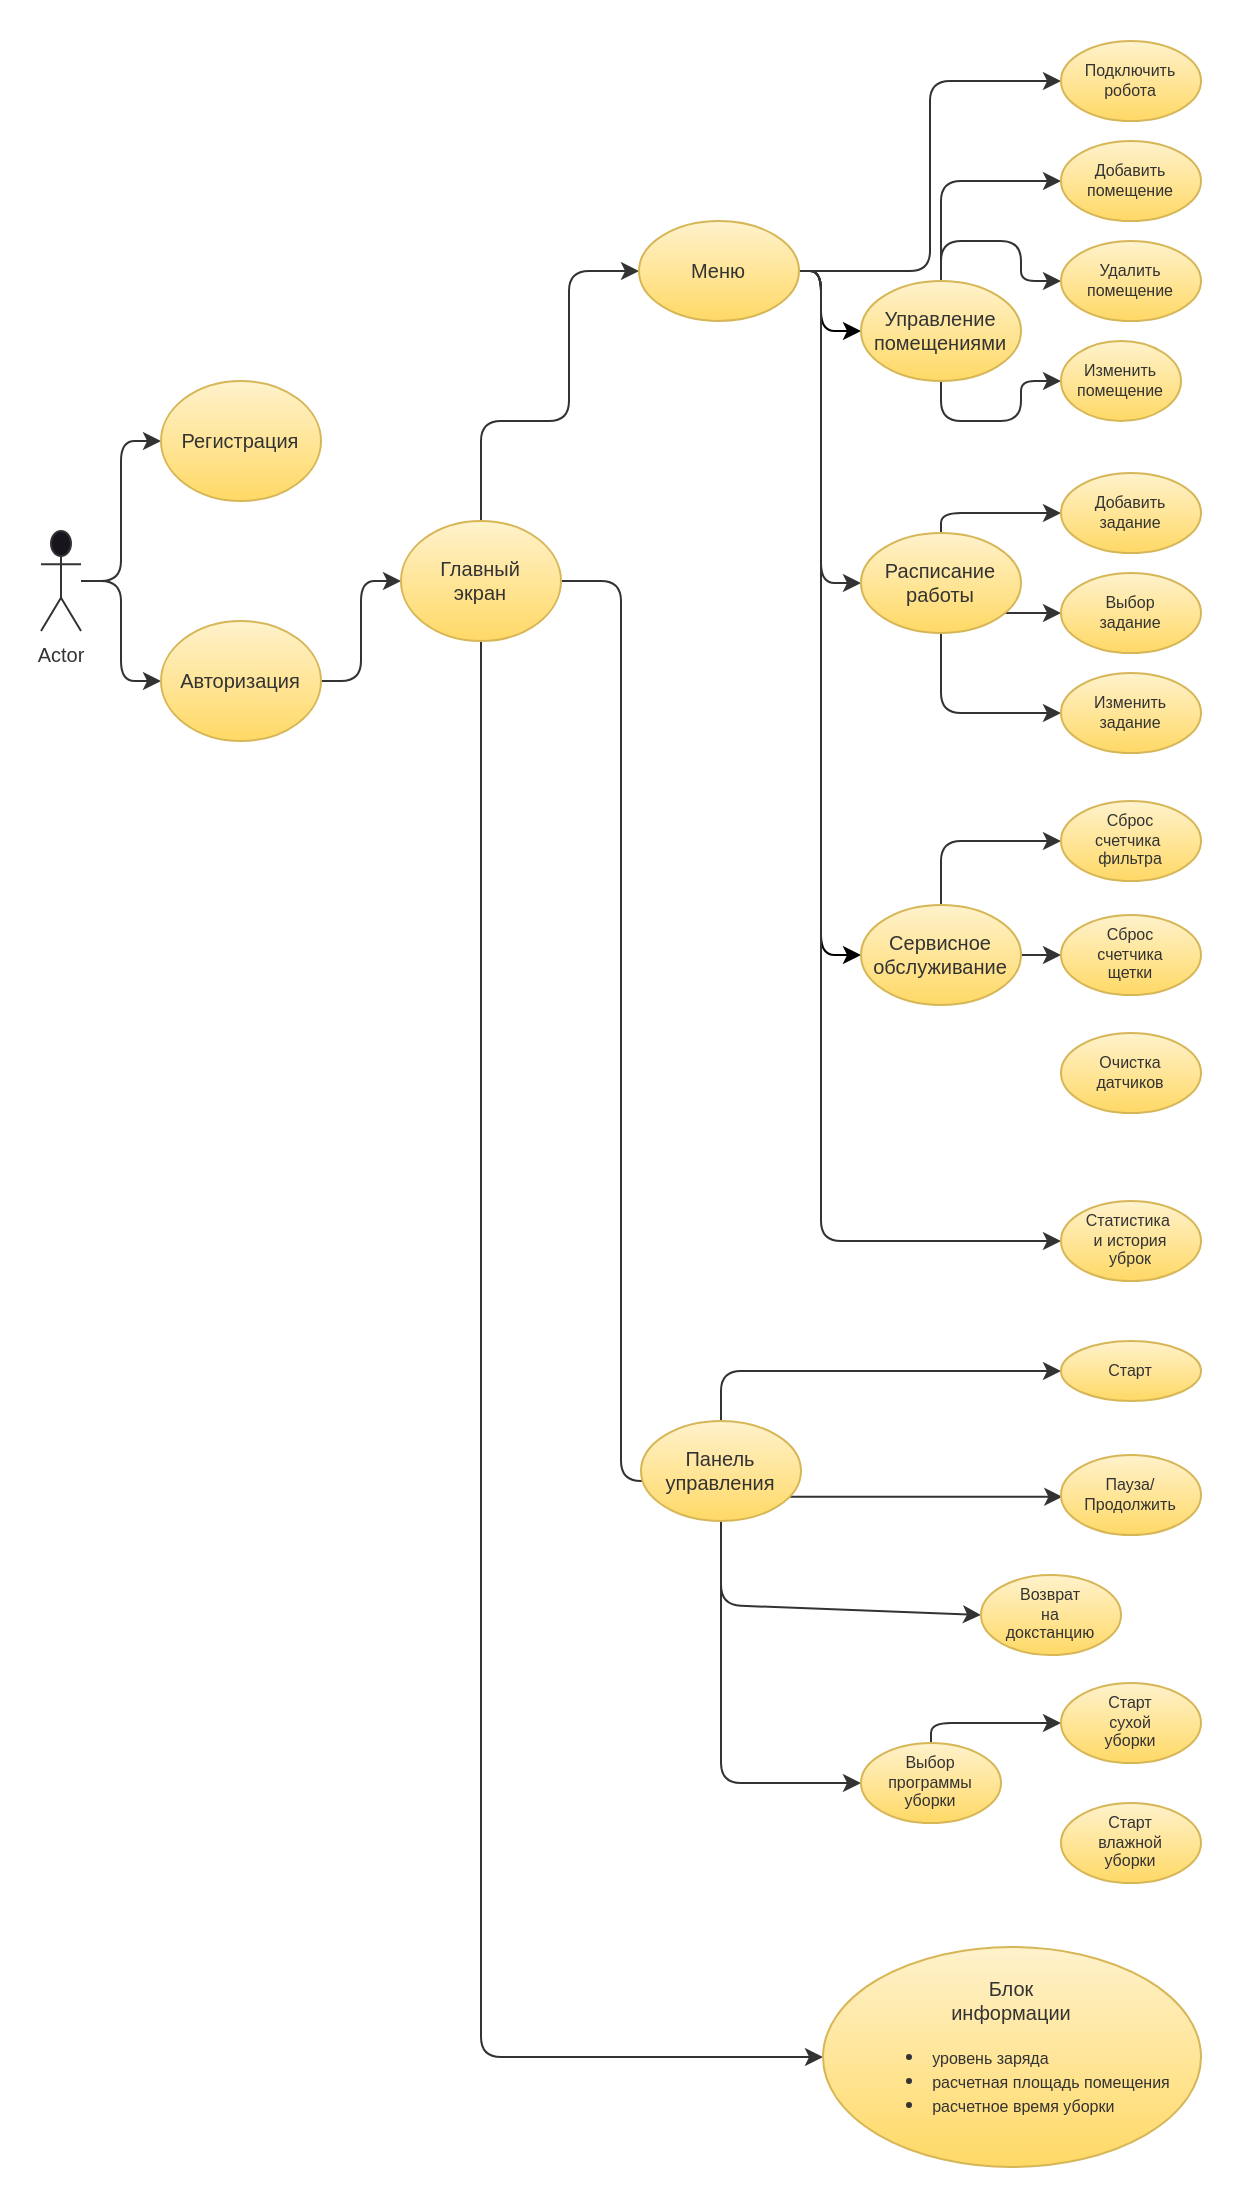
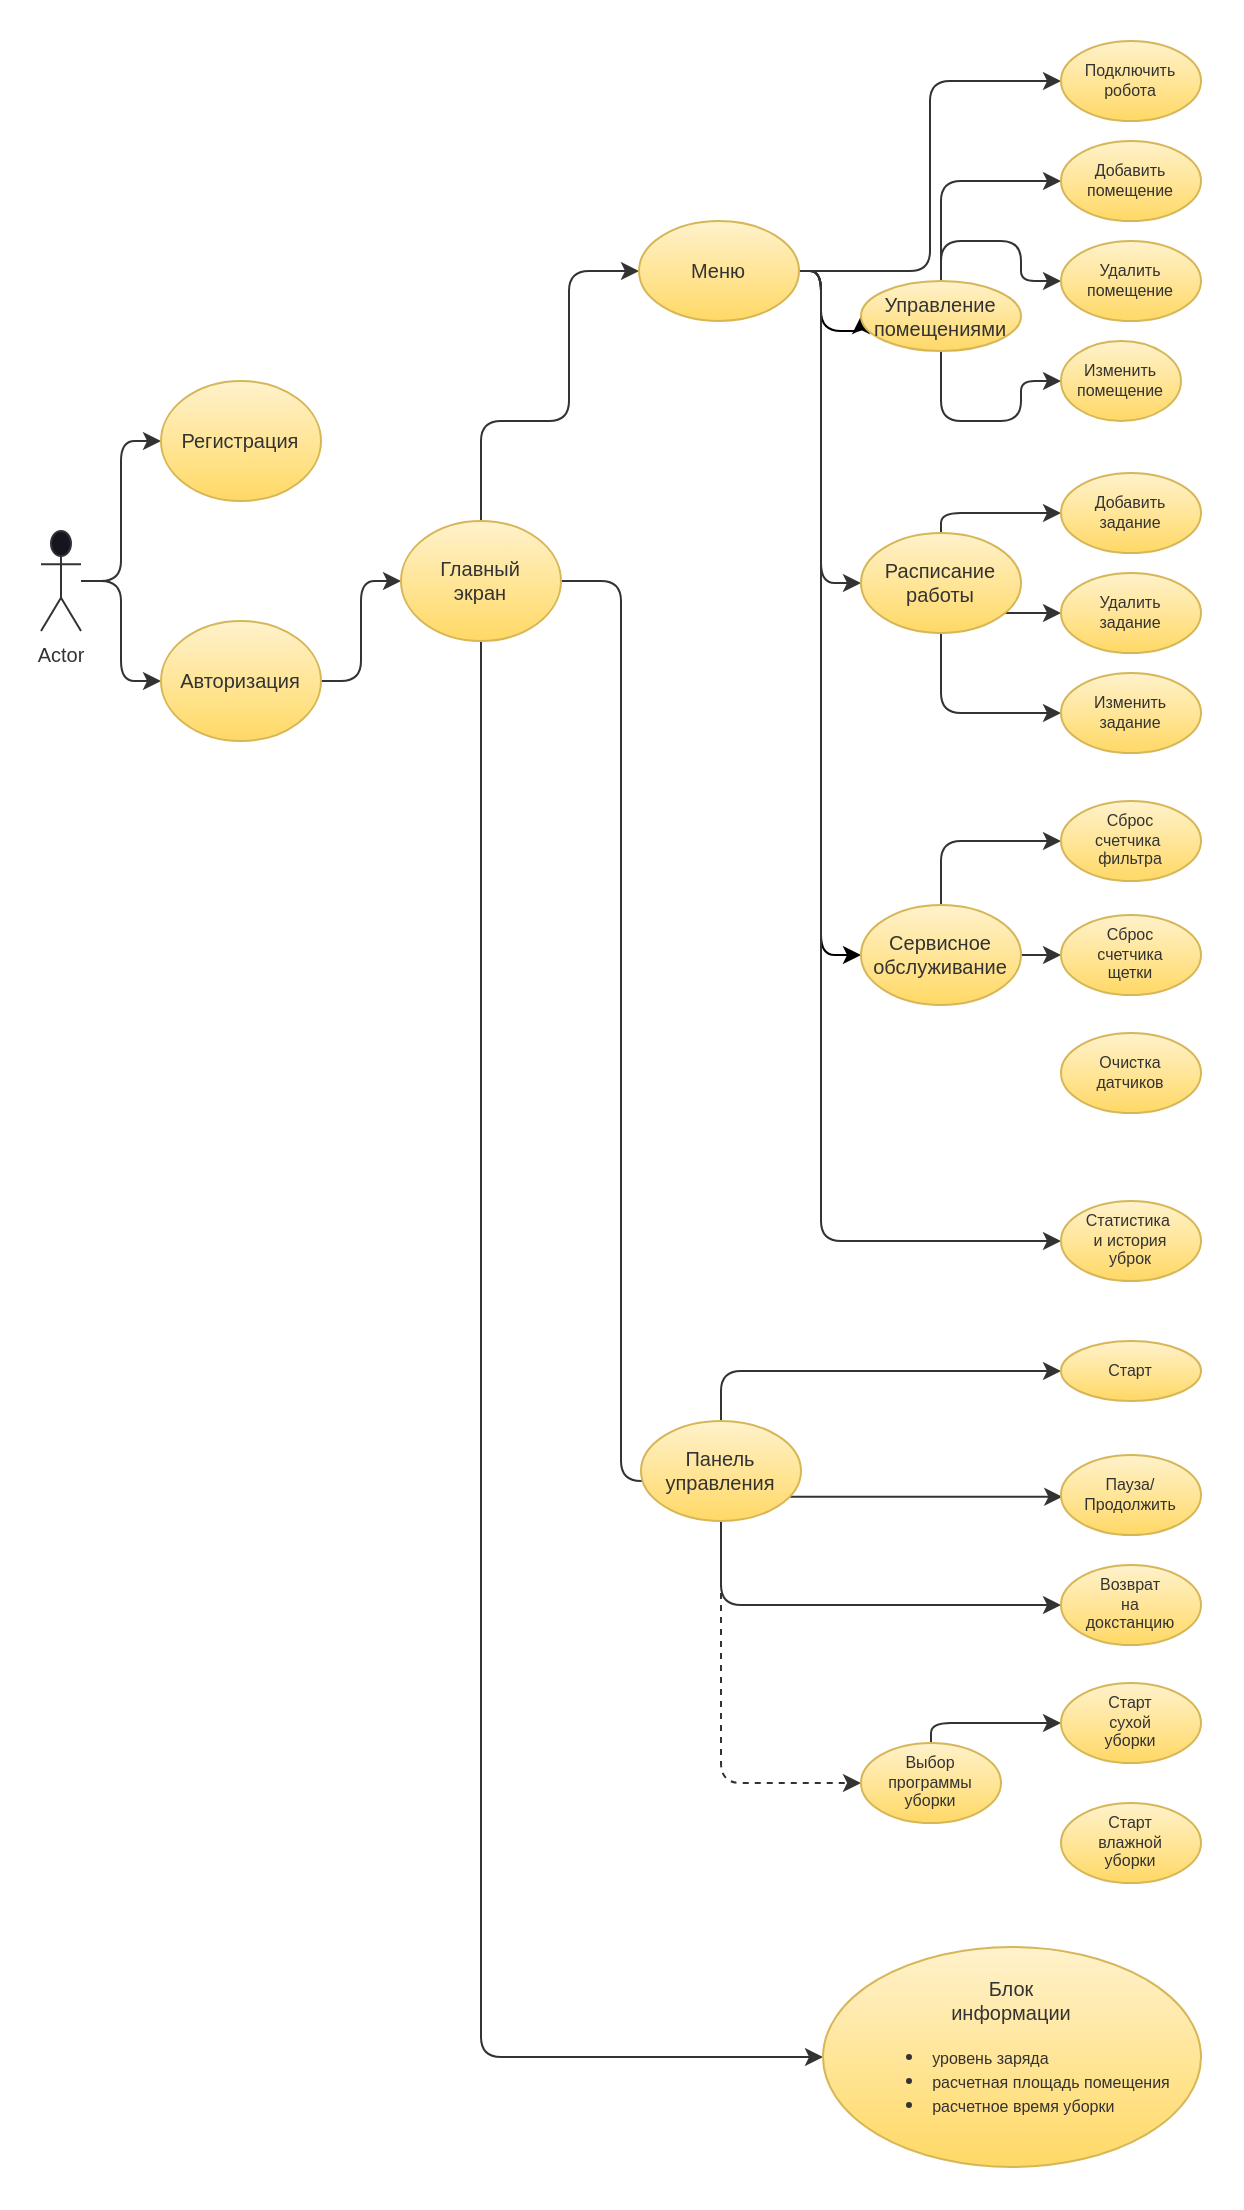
- <mxCell id="25" value="Управление&lt;br&gt;помещениями" style="ellipse;whiteSpace=wrap;html=1;fontSize=10;fillColor=#fff2cc;strokeColor=#d6b656;gradientColor=#ffd966;fontColor=#333333;" parent="1" vertex="1"><mxGeometry x="430" y="140" width="80" height="50" as="geometry" /></mxCell>
+ <mxCell id="25" value="Управление&lt;br&gt;помещениями" style="ellipse;whiteSpace=wrap;html=1;fontSize=10;fillColor=#fff2cc;strokeColor=#d6b656;gradientColor=#ffd966;fontColor=#333333;" parent="1" vertex="1"><mxGeometry x="430" y="140" width="80" height="35" as="geometry" /></mxCell>
- <mxCell id="38" value="Выбор&lt;br&gt;задание" style="ellipse;whiteSpace=wrap;html=1;fontSize=8;fillColor=#fff2cc;strokeColor=#d6b656;gradientColor=#ffd966;fontColor=#333333;" parent="1" vertex="1"><mxGeometry x="530" y="286" width="70" height="40" as="geometry" /></mxCell>
+ <mxCell id="38" value="Удалить&lt;br&gt;задание" style="ellipse;whiteSpace=wrap;html=1;fontSize=8;fillColor=#fff2cc;strokeColor=#d6b656;gradientColor=#ffd966;fontColor=#333333;" parent="1" vertex="1"><mxGeometry x="530" y="286" width="70" height="40" as="geometry" /></mxCell>
- <mxCell id="52" value="Возврат&lt;br&gt;на&lt;br&gt;докстанцию" style="ellipse;whiteSpace=wrap;html=1;fontSize=8;fillColor=#fff2cc;strokeColor=#d6b656;gradientColor=#ffd966;fontColor=#333333;" vertex="1" parent="1"><mxGeometry x="490" y="787" width="70" height="40" as="geometry" /></mxCell>
+ <mxCell id="52" value="Возврат&lt;br&gt;на&lt;br&gt;докстанцию" style="ellipse;whiteSpace=wrap;html=1;fontSize=8;fillColor=#fff2cc;strokeColor=#d6b656;gradientColor=#ffd966;fontColor=#333333;" vertex="1" parent="1"><mxGeometry x="530" y="782" width="70" height="40" as="geometry" /></mxCell>
- <mxCell id="19" style="edgeStyle=orthogonalEdgeStyle;rounded=1;orthogonalLoop=1;jettySize=auto;html=1;entryX=0;entryY=0.5;entryDx=0;entryDy=0;exitX=0.5;exitY=1;exitDx=0;exitDy=0;fontColor=#333333;strokeColor=#333333;" parent="1" source="21" target="47" edge="1"><mxGeometry relative="1" as="geometry" /></mxCell>
+ <mxCell id="19" style="edgeStyle=orthogonalEdgeStyle;rounded=1;orthogonalLoop=1;jettySize=auto;html=1;entryX=0;entryY=0.5;entryDx=0;entryDy=0;exitX=0.5;exitY=1;exitDx=0;exitDy=0;fontColor=#333333;strokeColor=#333333;dashed=1;" parent="1" source="21" target="47" edge="1"><mxGeometry relative="1" as="geometry" /></mxCell>
